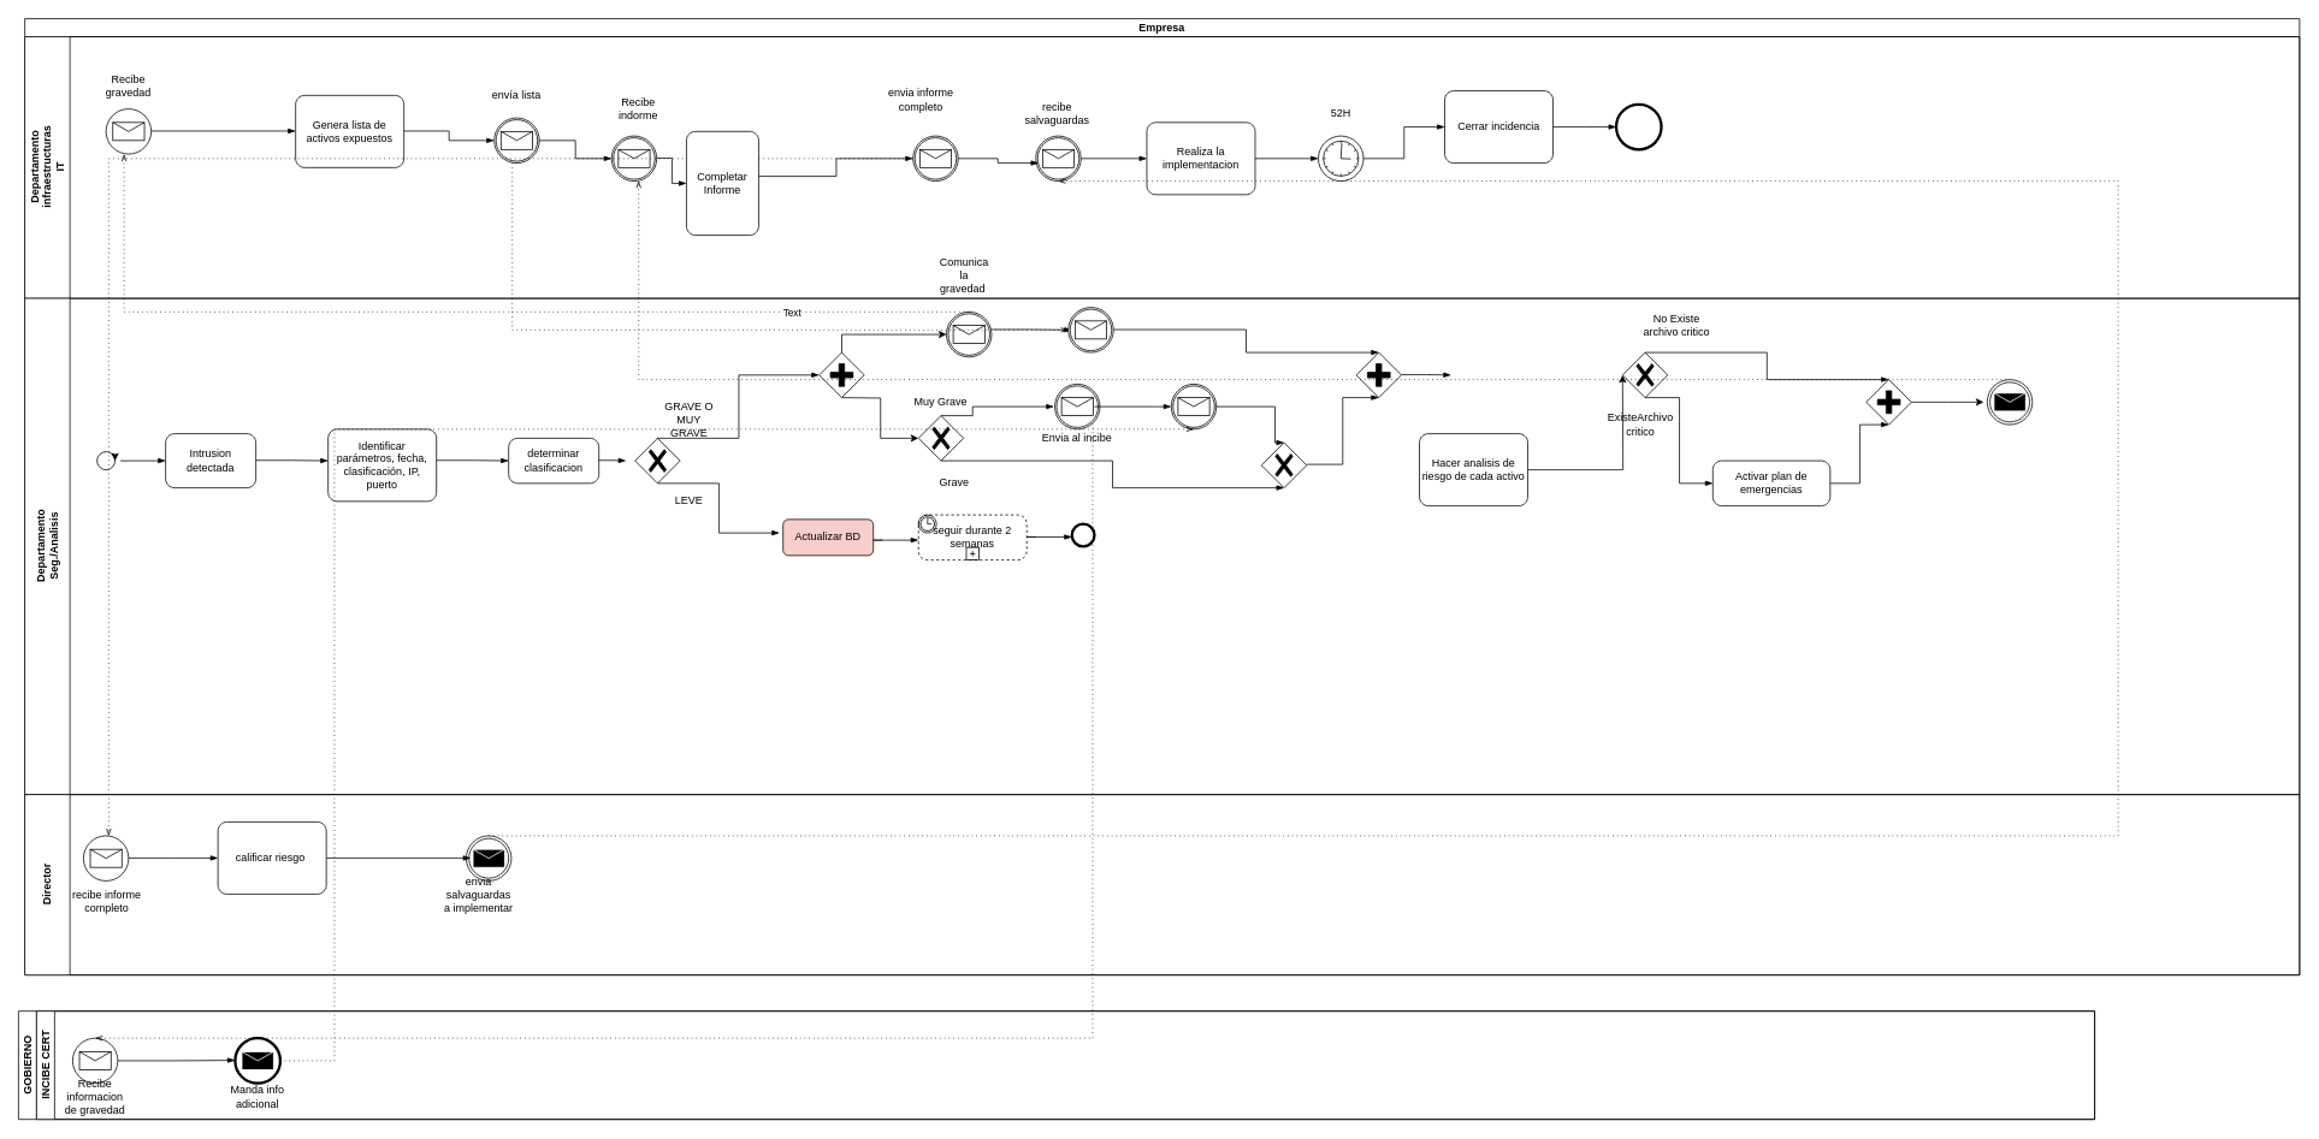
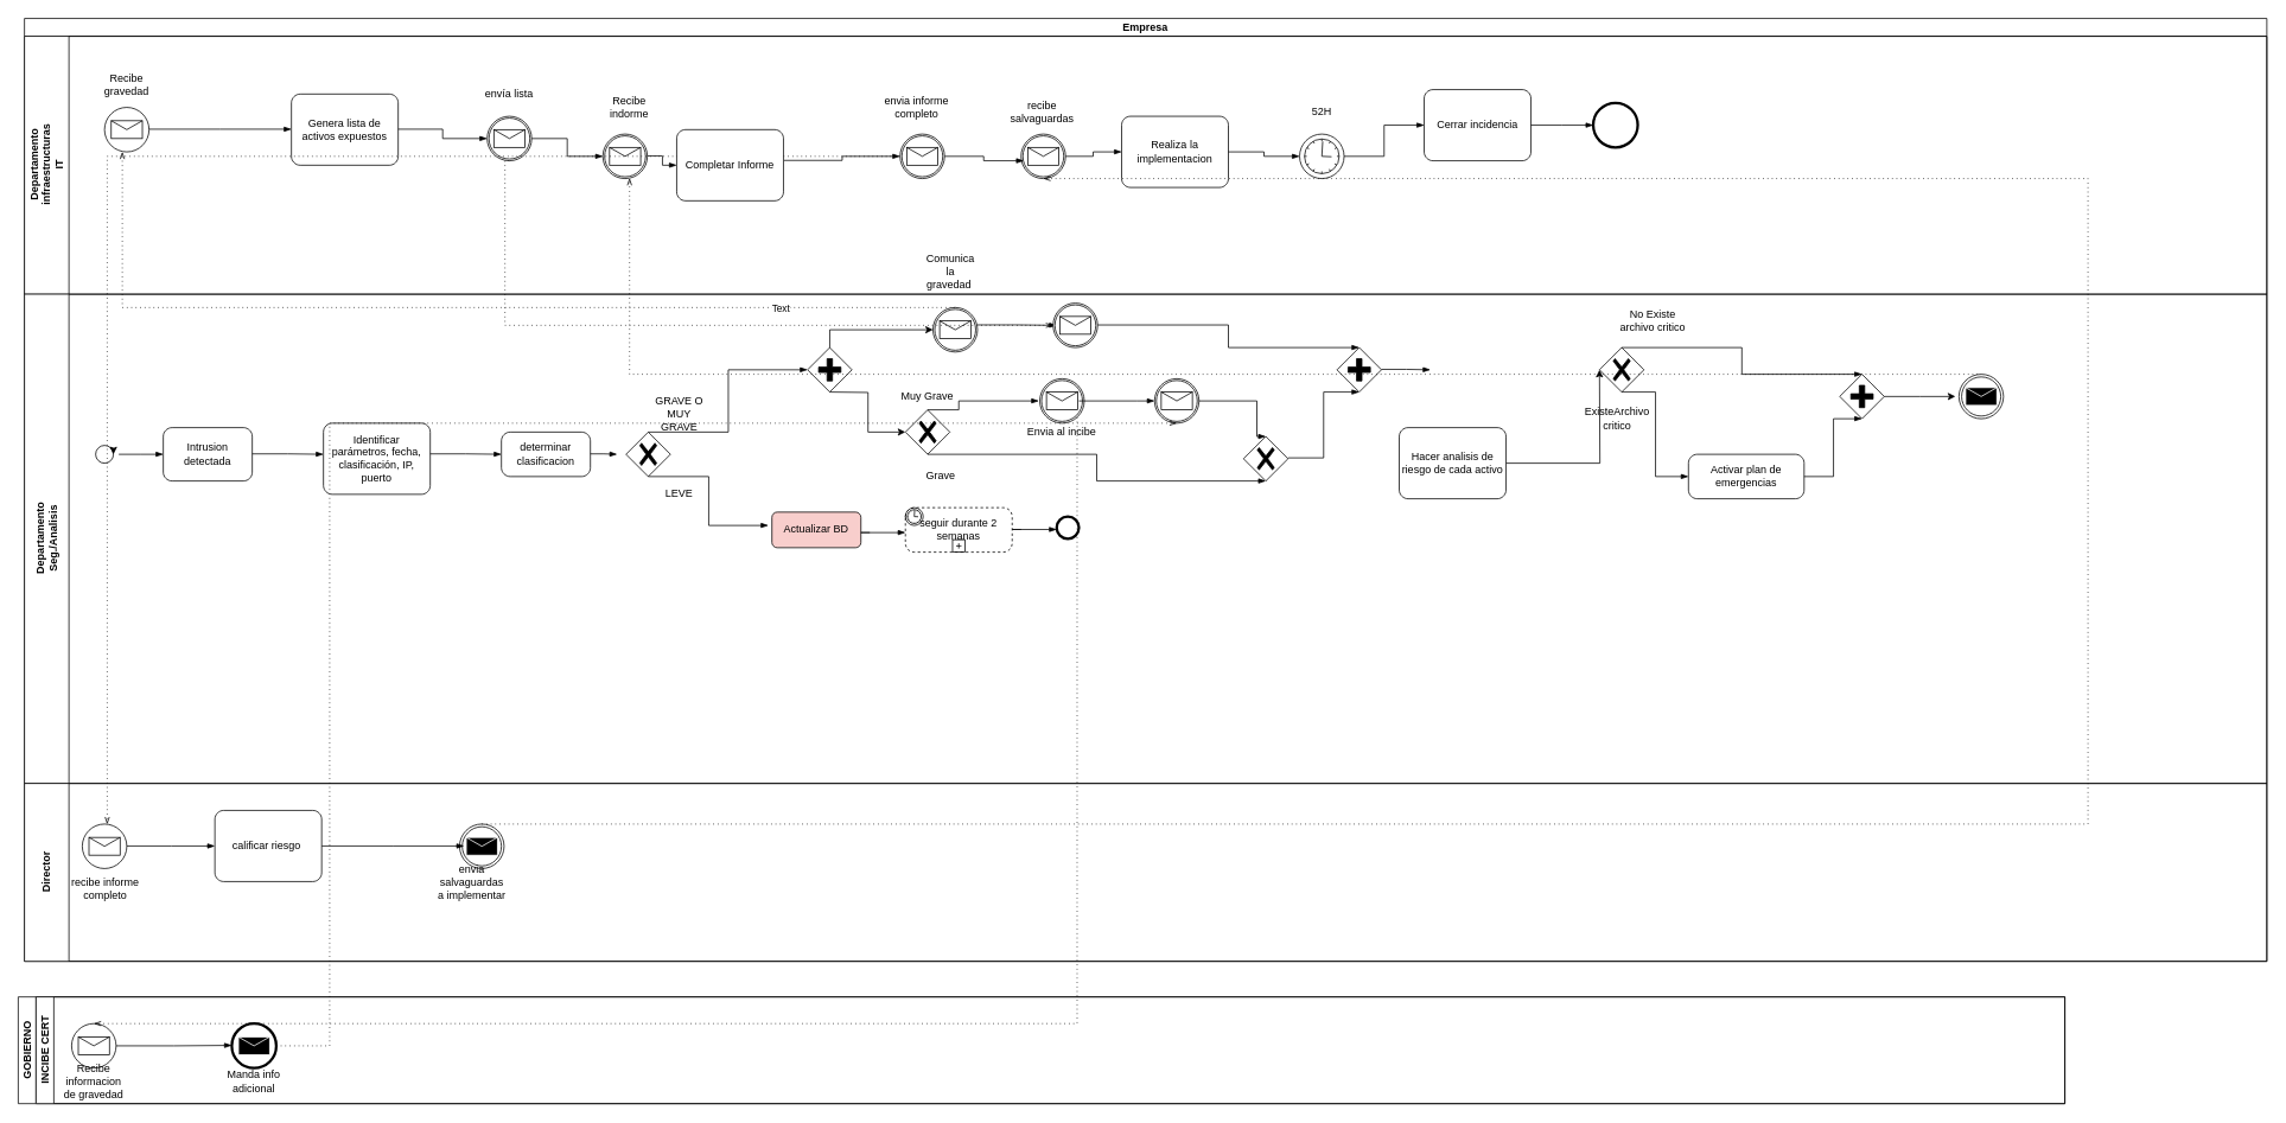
- <mxCell id="19" value="envia informe completo" style="text;html=1;strokeColor=none;fillColor=none;align=center;verticalAlign=middle;whiteSpace=wrap;rounded=0;" vertex="1" parent="3"><mxGeometry x="953" y="55" width="80" height="30" as="geometry" /></mxCell>
+ <mxCell id="19" value="envia informe completo" style="text;html=1;strokeColor=none;fillColor=none;align=center;verticalAlign=middle;whiteSpace=wrap;rounded=0;" vertex="1" parent="3"><mxGeometry x="963" y="65" width="80" height="30" as="geometry" /></mxCell>
- <mxCell id="21" value="Realiza la implementacion" style="points=[[0.25,0,0],[0.5,0,0],[0.75,0,0],[1,0.25,0],[1,0.5,0],[1,0.75,0],[0.75,1,0],[0.5,1,0],[0.25,1,0],[0,0.75,0],[0,0.5,0],[0,0.25,0]];shape=mxgraph.bpmn.task;whiteSpace=wrap;rectStyle=rounded;size=10;html=1;container=1;expand=0;collapsible=0;taskMarker=abstract;" vertex="1" parent="3"><mxGeometry x="1243" y="95" width="120" height="80" as="geometry" /></mxCell>
+ <mxCell id="21" value="Realiza la implementacion" style="points=[[0.25,0,0],[0.5,0,0],[0.75,0,0],[1,0.25,0],[1,0.5,0],[1,0.75,0],[0.75,1,0],[0.5,1,0],[0.25,1,0],[0,0.75,0],[0,0.5,0],[0,0.25,0]];shape=mxgraph.bpmn.task;whiteSpace=wrap;rectStyle=rounded;size=10;html=1;container=1;expand=0;collapsible=0;taskMarker=abstract;" vertex="1" parent="3"><mxGeometry x="1233" y="90" width="120" height="80" as="geometry" /></mxCell>
- <mxCell id="96" value="Completar Informe" style="points=[[0.25,0,0],[0.5,0,0],[0.75,0,0],[1,0.25,0],[1,0.5,0],[1,0.75,0],[0.75,1,0],[0.5,1,0],[0.25,1,0],[0,0.75,0],[0,0.5,0],[0,0.25,0]];shape=mxgraph.bpmn.task;whiteSpace=wrap;rectStyle=rounded;size=10;html=1;container=1;expand=0;collapsible=0;taskMarker=abstract;" vertex="1" parent="1"><mxGeometry x="760" y="145" width="80" height="115" as="geometry" /></mxCell>
+ <mxCell id="96" value="Completar Informe" style="points=[[0.25,0,0],[0.5,0,0],[0.75,0,0],[1,0.25,0],[1,0.5,0],[1,0.75,0],[0.75,1,0],[0.5,1,0],[0.25,1,0],[0,0.75,0],[0,0.5,0],[0,0.25,0]];shape=mxgraph.bpmn.task;whiteSpace=wrap;rectStyle=rounded;size=10;html=1;container=1;expand=0;collapsible=0;taskMarker=abstract;" vertex="1" parent="1"><mxGeometry x="760" y="145" width="120" height="80" as="geometry" /></mxCell>
